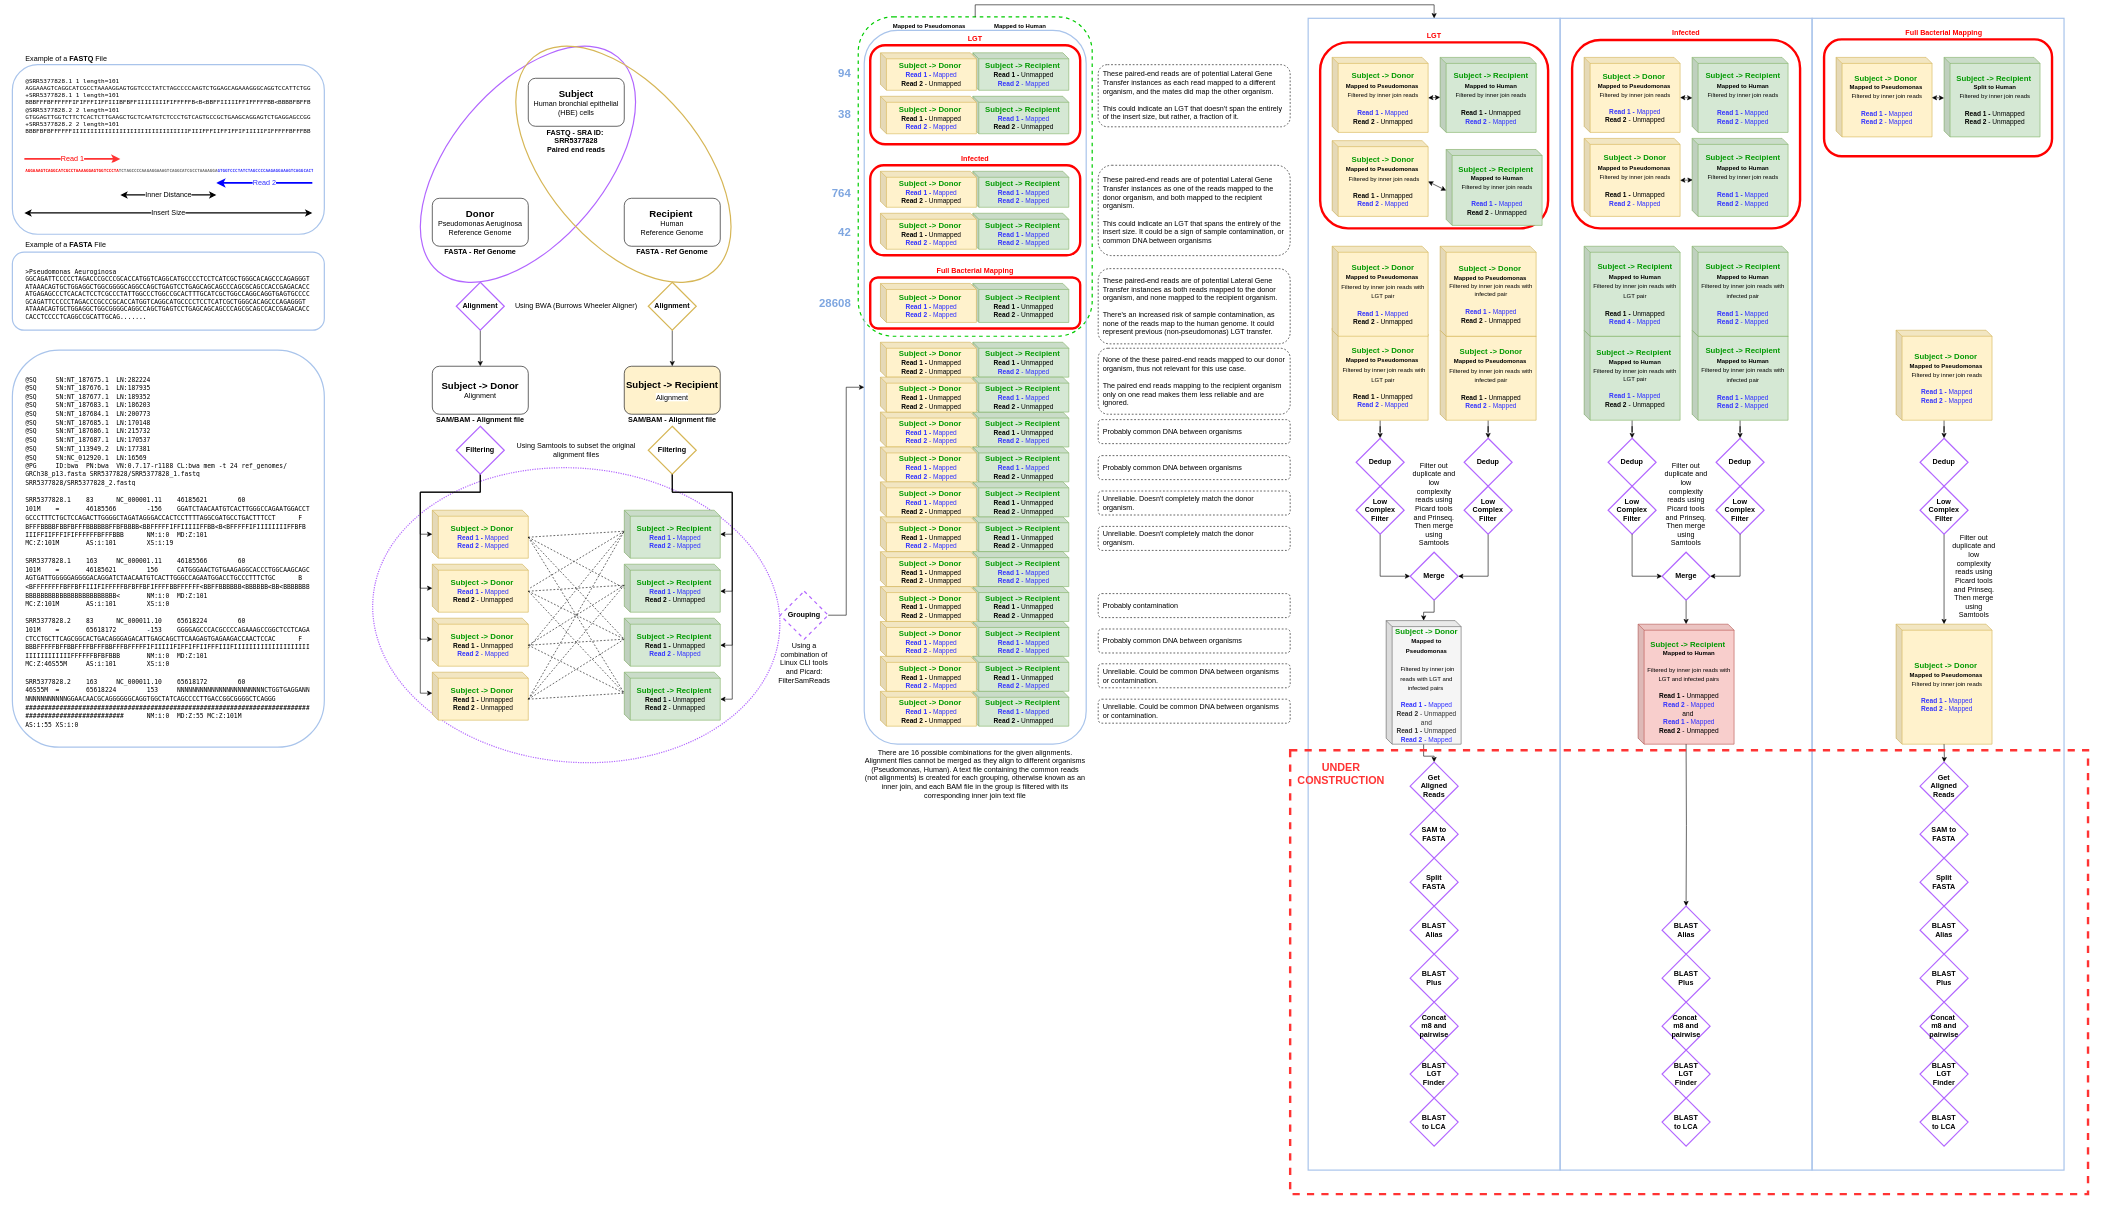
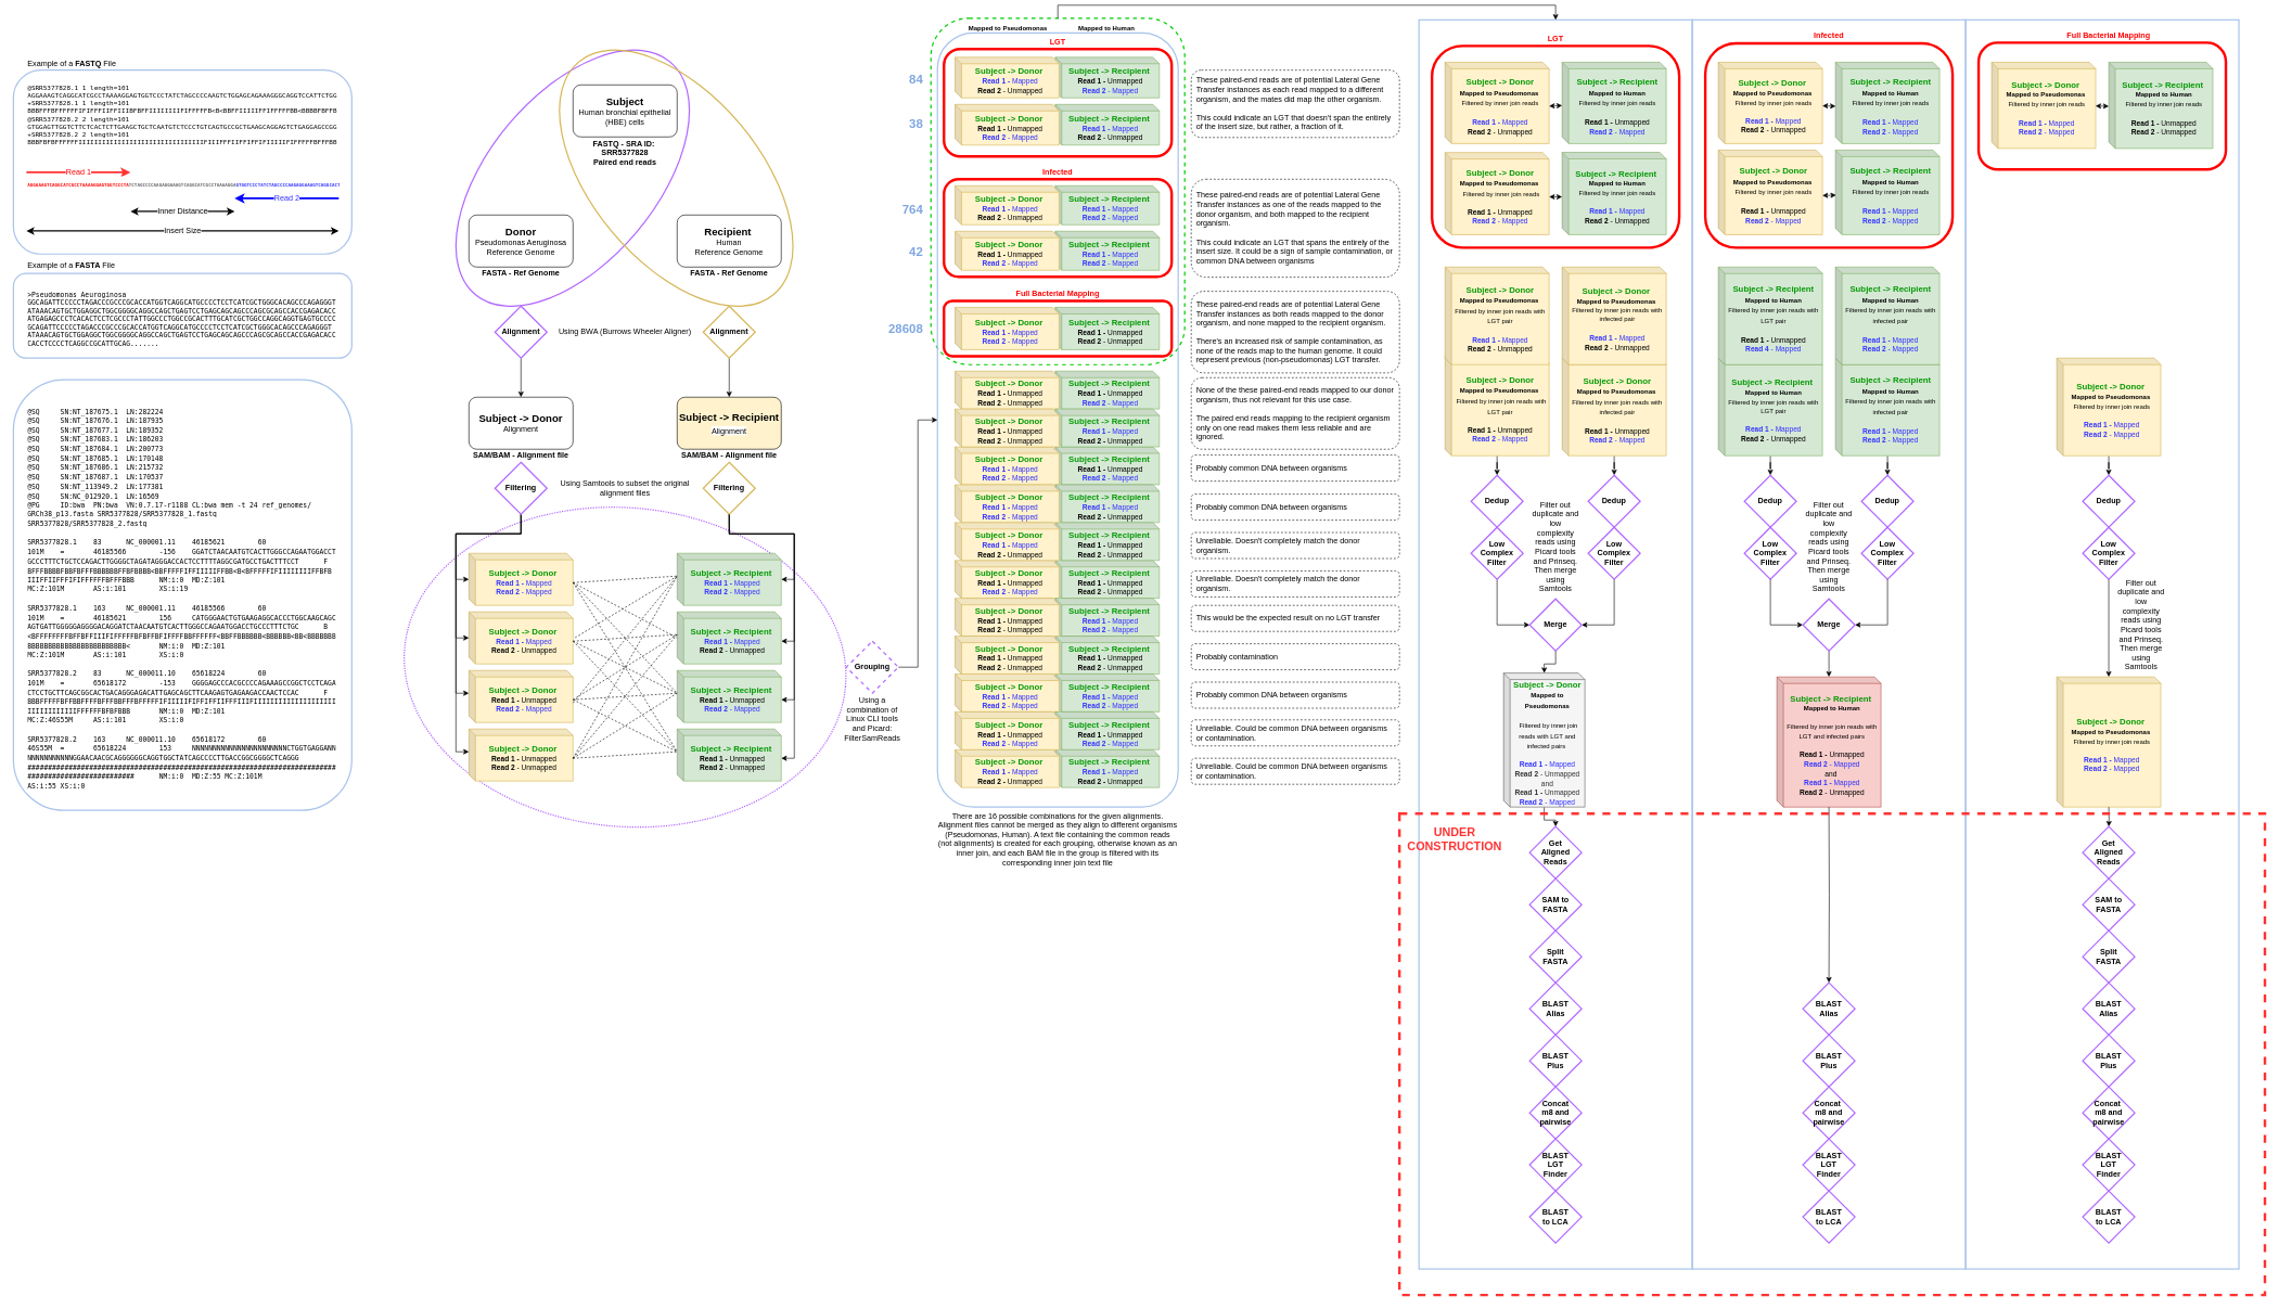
- <mxCell id="234" value="94" style="text;html=1;strokeColor=none;fillColor=none;align=right;verticalAlign=middle;whiteSpace=wrap;rounded=0;fontSize=19;fontColor=#7EA6E0;fontStyle=1" parent="1" vertex="1"><mxGeometry x="1380" y="90.59" width="40" height="50" as="geometry" /></mxCell>
+ <mxCell id="234" value="84" style="text;html=1;strokeColor=none;fillColor=none;align=right;verticalAlign=middle;whiteSpace=wrap;rounded=0;fontSize=19;fontColor=#7EA6E0;fontStyle=1" parent="1" vertex="1"><mxGeometry x="1380" y="90.59" width="40" height="50" as="geometry" /></mxCell>
- <mxCell id="142" value="&lt;font style=&quot;font-size: 11px&quot;&gt;&lt;font style=&quot;color: rgb(0 , 153 , 0) ; font-size: 13px&quot;&gt;&lt;b&gt;Subject -&amp;gt; Recipient&lt;/b&gt;&amp;nbsp;&lt;/font&gt;&lt;br style=&quot;font-size: 12px ; color: rgb(0 , 153 , 0)&quot;&gt;&lt;span style=&quot;font-family: &amp;#34;verdana&amp;#34; , &amp;#34;arial&amp;#34; , &amp;#34;helvetica&amp;#34; , sans-serif ; font-size: 10px ; font-weight: 700&quot;&gt;Split to Human&lt;br&gt;&lt;/span&gt;&lt;span style=&quot;font-family: &amp;#34;verdana&amp;#34; , &amp;#34;arial&amp;#34; , &amp;#34;helvetica&amp;#34; , sans-serif ; font-size: 10px&quot;&gt;Filtered by inner join reads&lt;br&gt;&lt;/span&gt;&lt;b&gt;&lt;br&gt;Read 1 -&lt;/b&gt;&amp;nbsp;Unmapped&lt;br&gt;&lt;b&gt;Read 2&lt;/b&gt;&amp;nbsp;- Unmapped&lt;/font&gt;" style="shape=cube;whiteSpace=wrap;html=1;boundedLbl=1;backgroundOutline=1;darkOpacity=0.05;darkOpacity2=0.1;labelBackgroundColor=none;strokeColor=#82b366;strokeWidth=1;fillColor=#d5e8d4;fontSize=12;align=center;size=10;" parent="1" vertex="1"><mxGeometry x="3240" y="88.19" width="160" height="132.5" as="geometry" /></mxCell>
+ <mxCell id="142" value="&lt;font style=&quot;font-size: 11px&quot;&gt;&lt;font style=&quot;color: rgb(0 , 153 , 0) ; font-size: 13px&quot;&gt;&lt;b&gt;Subject -&amp;gt; Recipient&lt;/b&gt;&amp;nbsp;&lt;/font&gt;&lt;br style=&quot;font-size: 12px ; color: rgb(0 , 153 , 0)&quot;&gt;&lt;span style=&quot;font-family: &amp;#34;verdana&amp;#34; , &amp;#34;arial&amp;#34; , &amp;#34;helvetica&amp;#34; , sans-serif ; font-size: 10px ; font-weight: 700&quot;&gt;Mapped to Human&lt;br&gt;&lt;/span&gt;&lt;span style=&quot;font-family: &amp;#34;verdana&amp;#34; , &amp;#34;arial&amp;#34; , &amp;#34;helvetica&amp;#34; , sans-serif ; font-size: 10px&quot;&gt;Filtered by inner join reads&lt;br&gt;&lt;/span&gt;&lt;b&gt;&lt;br&gt;Read 1 -&lt;/b&gt;&amp;nbsp;Unmapped&lt;br&gt;&lt;b&gt;Read 2&lt;/b&gt;&amp;nbsp;- Unmapped&lt;/font&gt;" style="shape=cube;whiteSpace=wrap;html=1;boundedLbl=1;backgroundOutline=1;darkOpacity=0.05;darkOpacity2=0.1;labelBackgroundColor=none;strokeColor=#82b366;strokeWidth=1;fillColor=#d5e8d4;fontSize=12;align=center;size=10;" parent="1" vertex="1"><mxGeometry x="3240" y="88.19" width="160" height="132.5" as="geometry" /></mxCell>
- <mxCell id="137" value="&lt;font style=&quot;font-size: 11px&quot;&gt;&lt;font style=&quot;color: rgb(0 , 153 , 0) ; font-size: 13px&quot;&gt;&lt;b&gt;Subject -&amp;gt; Recipient&lt;/b&gt;&amp;nbsp;&lt;br&gt;&lt;/font&gt;&lt;span style=&quot;font-family: &amp;quot;verdana&amp;quot; , &amp;quot;arial&amp;quot; , &amp;quot;helvetica&amp;quot; , sans-serif ; font-size: 10px ; font-weight: 700&quot;&gt;Mapped to Human&lt;br&gt;&lt;/span&gt;&lt;span style=&quot;font-family: &amp;quot;verdana&amp;quot; , &amp;quot;arial&amp;quot; , &amp;quot;helvetica&amp;quot; , sans-serif ; font-size: 10px&quot;&gt;Filtered by inner join reads&lt;/span&gt;&lt;br style=&quot;color: rgb(0 , 153 , 0) ; font-size: 13px&quot;&gt;&lt;br style=&quot;font-size: 12px ; color: rgb(0 , 153 , 0)&quot;&gt;&lt;font color=&quot;#3333ff&quot;&gt;&lt;b&gt;Read 1 -&lt;/b&gt;&amp;nbsp;Mapped&lt;br&gt;&lt;/font&gt;&lt;b&gt;Read 2&lt;/b&gt;&amp;nbsp;- Unmapped&lt;/font&gt;" style="shape=cube;whiteSpace=wrap;html=1;boundedLbl=1;backgroundOutline=1;darkOpacity=0.05;darkOpacity2=0.1;labelBackgroundColor=none;strokeColor=#82b366;strokeWidth=1;fillColor=#d5e8d4;fontSize=12;align=center;size=10;" parent="1" vertex="1"><mxGeometry x="2410" y="241.69" width="160" height="126.5" as="geometry" /></mxCell>
+ <mxCell id="137" value="&lt;font style=&quot;font-size: 11px&quot;&gt;&lt;font style=&quot;color: rgb(0 , 153 , 0) ; font-size: 13px&quot;&gt;&lt;b&gt;Subject -&amp;gt; Recipient&lt;/b&gt;&amp;nbsp;&lt;br&gt;&lt;/font&gt;&lt;span style=&quot;font-family: &amp;quot;verdana&amp;quot; , &amp;quot;arial&amp;quot; , &amp;quot;helvetica&amp;quot; , sans-serif ; font-size: 10px ; font-weight: 700&quot;&gt;Mapped to Human&lt;br&gt;&lt;/span&gt;&lt;span style=&quot;font-family: &amp;quot;verdana&amp;quot; , &amp;quot;arial&amp;quot; , &amp;quot;helvetica&amp;quot; , sans-serif ; font-size: 10px&quot;&gt;Filtered by inner join reads&lt;/span&gt;&lt;br style=&quot;color: rgb(0 , 153 , 0) ; font-size: 13px&quot;&gt;&lt;br style=&quot;font-size: 12px ; color: rgb(0 , 153 , 0)&quot;&gt;&lt;font color=&quot;#3333ff&quot;&gt;&lt;b&gt;Read 1 -&lt;/b&gt;&amp;nbsp;Mapped&lt;br&gt;&lt;/font&gt;&lt;b&gt;Read 2&lt;/b&gt;&amp;nbsp;- Unmapped&lt;/font&gt;" style="shape=cube;whiteSpace=wrap;html=1;boundedLbl=1;backgroundOutline=1;darkOpacity=0.05;darkOpacity2=0.1;labelBackgroundColor=none;strokeColor=#82b366;strokeWidth=1;fillColor=#d5e8d4;fontSize=12;align=center;size=10;" parent="1" vertex="1"><mxGeometry x="2400" y="226.69" width="160" height="126.5" as="geometry" /></mxCell>
+ <mxCell id="190" value="This would be the expected result on no LGT transfer" style="text;html=1;strokeColor=#000000;fillColor=none;align=left;verticalAlign=middle;whiteSpace=wrap;rounded=1;labelBackgroundColor=none;dashed=1;spacingLeft=6;spacingRight=6;" parent="1" vertex="1"><mxGeometry x="1830" y="923" width="320" height="40" as="geometry" /></mxCell>
